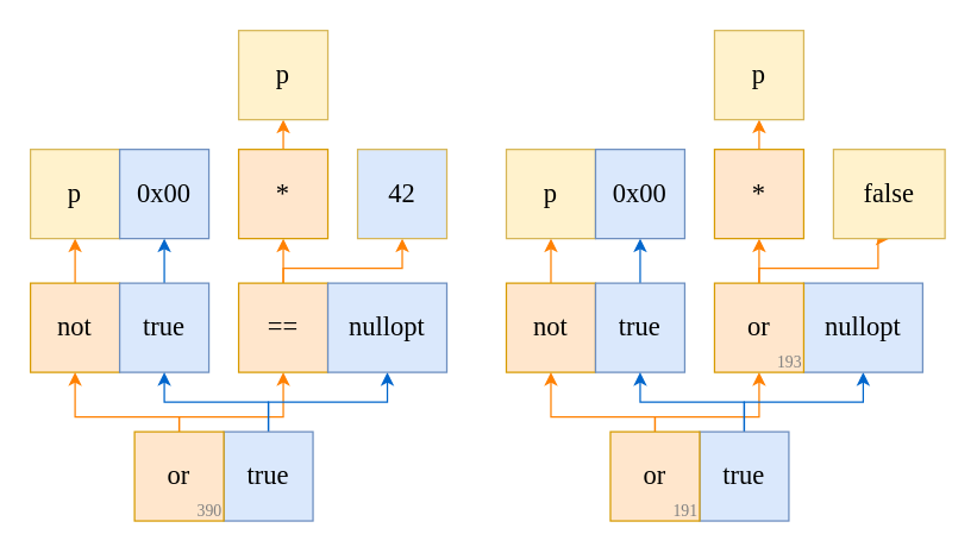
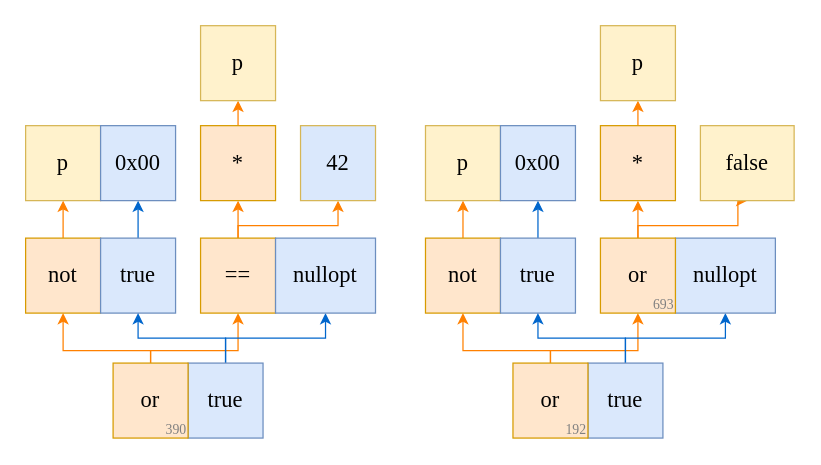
- <mxCell id="47" value="&lt;font style=&quot;font-size: 11px;&quot;&gt;193&lt;/font&gt;" style="text;html=1;align=right;verticalAlign=bottom;resizable=0;points=[];autosize=1;strokeColor=none;fillColor=none;fontSize=11;fontFamily=IBM Plex Mono;fontSource=https%3A%2F%2Ffonts.googleapis.com%2Fcss%3Ffamily%3DIBM%2BPlex%2BMono;labelPosition=center;verticalLabelPosition=middle;fontColor=#808080;container=1;spacing=0;labelBackgroundColor=none;spacingRight=2;" parent="45" vertex="1"><mxGeometry x="20" y="40" width="40" height="20" as="geometry" /></mxCell>
+ <mxCell id="47" value="&lt;font style=&quot;font-size: 11px;&quot;&gt;693&lt;/font&gt;" style="text;html=1;align=right;verticalAlign=bottom;resizable=0;points=[];autosize=1;strokeColor=none;fillColor=none;fontSize=11;fontFamily=IBM Plex Mono;fontSource=https%3A%2F%2Ffonts.googleapis.com%2Fcss%3Ffamily%3DIBM%2BPlex%2BMono;labelPosition=center;verticalLabelPosition=middle;fontColor=#808080;container=1;spacing=0;labelBackgroundColor=none;spacingRight=2;" parent="45" vertex="1"><mxGeometry x="20" y="40" width="40" height="20" as="geometry" /></mxCell>
- <mxCell id="44" value="&lt;font style=&quot;font-size: 11px;&quot;&gt;191&lt;/font&gt;" style="text;html=1;align=right;verticalAlign=bottom;resizable=0;points=[];autosize=1;strokeColor=none;fillColor=none;fontSize=11;fontFamily=IBM Plex Mono;fontSource=https%3A%2F%2Ffonts.googleapis.com%2Fcss%3Ffamily%3DIBM%2BPlex%2BMono;labelPosition=center;verticalLabelPosition=middle;fontColor=#808080;container=1;spacing=0;labelBackgroundColor=none;spacingRight=2;" parent="42" vertex="1"><mxGeometry x="20" y="40" width="40" height="20" as="geometry" /></mxCell>
+ <mxCell id="44" value="&lt;font style=&quot;font-size: 11px;&quot;&gt;192&lt;/font&gt;" style="text;html=1;align=right;verticalAlign=bottom;resizable=0;points=[];autosize=1;strokeColor=none;fillColor=none;fontSize=11;fontFamily=IBM Plex Mono;fontSource=https%3A%2F%2Ffonts.googleapis.com%2Fcss%3Ffamily%3DIBM%2BPlex%2BMono;labelPosition=center;verticalLabelPosition=middle;fontColor=#808080;container=1;spacing=0;labelBackgroundColor=none;spacingRight=2;" parent="42" vertex="1"><mxGeometry x="20" y="40" width="40" height="20" as="geometry" /></mxCell>
